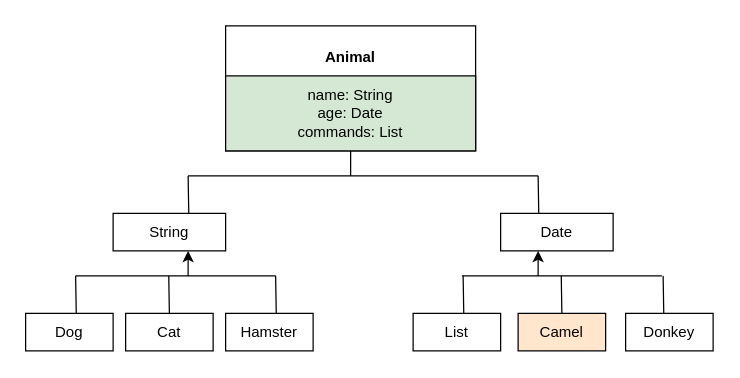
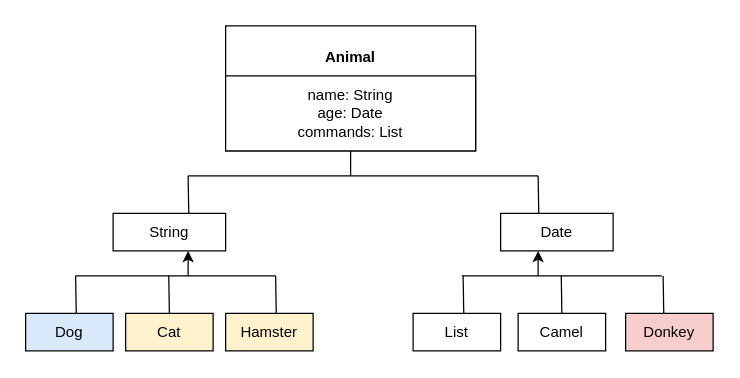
- <mxCell id="25" value="name: String&lt;br&gt;age: Date&lt;br&gt;commands: List" style="whiteSpace=wrap;html=1;fillColor=#d5e8d4;" vertex="1" parent="24"><mxGeometry y="40" width="200" height="60" as="geometry" /></mxCell>
+ <mxCell id="25" value="name: String&lt;br&gt;age: Date&lt;br&gt;commands: List" style="whiteSpace=wrap;html=1;" vertex="1" parent="24"><mxGeometry y="40" width="200" height="60" as="geometry" /></mxCell>
- <mxCell id="2" value="Dog" style="rounded=0;whiteSpace=wrap;html=1;" vertex="1" parent="1"><mxGeometry x="20" y="250" width="70" height="30" as="geometry" /></mxCell>
+ <mxCell id="2" value="Dog" style="rounded=0;whiteSpace=wrap;html=1;fillColor=#dae8fc;" vertex="1" parent="1"><mxGeometry x="20" y="250" width="70" height="30" as="geometry" /></mxCell>
- <mxCell id="3" value="Cat" style="rounded=0;whiteSpace=wrap;html=1;" vertex="1" parent="1"><mxGeometry x="100" y="250" width="70" height="30" as="geometry" /></mxCell>
+ <mxCell id="3" value="Cat" style="rounded=0;whiteSpace=wrap;html=1;fillColor=#fff2cc;" vertex="1" parent="1"><mxGeometry x="100" y="250" width="70" height="30" as="geometry" /></mxCell>
- <mxCell id="4" value="Hamster" style="rounded=0;whiteSpace=wrap;html=1;" vertex="1" parent="1"><mxGeometry x="180" y="250" width="70" height="30" as="geometry" /></mxCell>
+ <mxCell id="4" value="Hamster" style="rounded=0;whiteSpace=wrap;html=1;fillColor=#fff2cc;" vertex="1" parent="1"><mxGeometry x="180" y="250" width="70" height="30" as="geometry" /></mxCell>
- <mxCell id="6" value="Camel" style="rounded=0;whiteSpace=wrap;html=1;fillColor=#ffe6cc;" vertex="1" parent="1"><mxGeometry x="414" y="250" width="70" height="30" as="geometry" /></mxCell>
+ <mxCell id="6" value="Camel" style="rounded=0;whiteSpace=wrap;html=1;" vertex="1" parent="1"><mxGeometry x="414" y="250" width="70" height="30" as="geometry" /></mxCell>
- <mxCell id="7" value="Donkey" style="rounded=0;whiteSpace=wrap;html=1;" vertex="1" parent="1"><mxGeometry x="500" y="250" width="70" height="30" as="geometry" /></mxCell>
+ <mxCell id="7" value="Donkey" style="rounded=0;whiteSpace=wrap;html=1;fillColor=#f8cecc;" vertex="1" parent="1"><mxGeometry x="500" y="250" width="70" height="30" as="geometry" /></mxCell>
